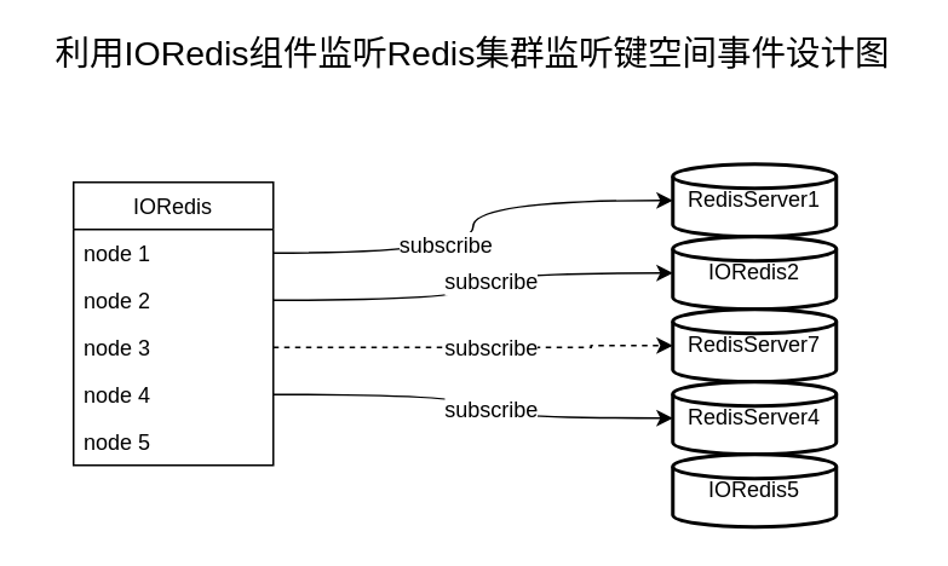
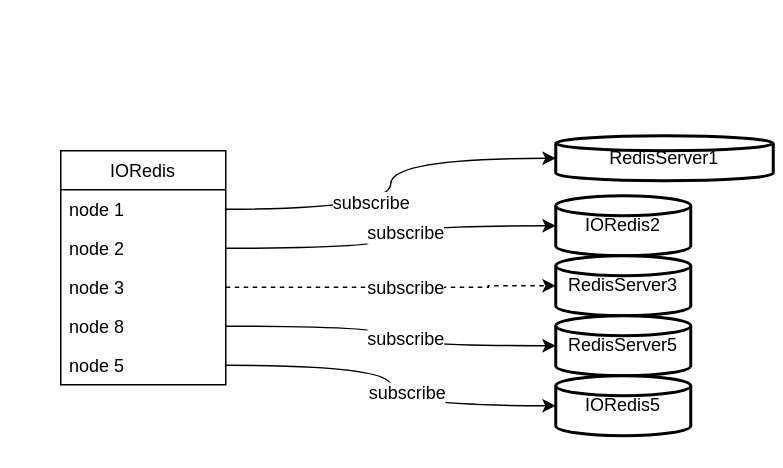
- <mxCell id="2" value="利用IORedis组件监听Redis集群监听键空间事件设计图" style="text;html=1;strokeColor=none;fillColor=none;align=center;verticalAlign=middle;whiteSpace=wrap;rounded=0;fontSize=19;" vertex="1" parent="1"><mxGeometry x="20" y="20" width="480" height="20" as="geometry" /></mxCell>
- <mxCell id="3" value="RedisServer1" style="strokeWidth=2;html=1;shape=mxgraph.flowchart.database;whiteSpace=wrap;" vertex="1" parent="1"><mxGeometry x="370" y="90" width="90" height="40" as="geometry" /></mxCell>
+ <mxCell id="3" value="RedisServer1" style="strokeWidth=2;html=1;shape=mxgraph.flowchart.database;whiteSpace=wrap;" vertex="1" parent="1"><mxGeometry x="370" y="90" width="145" height="30" as="geometry" /></mxCell>
- <mxCell id="5" value="&lt;span style=&quot;white-space: normal&quot;&gt;RedisServer7&lt;/span&gt;" style="strokeWidth=2;html=1;shape=mxgraph.flowchart.database;whiteSpace=wrap;" vertex="1" parent="1"><mxGeometry x="370" y="170" width="90" height="40" as="geometry" /></mxCell>
+ <mxCell id="5" value="&lt;span style=&quot;white-space: normal&quot;&gt;RedisServer3&lt;/span&gt;" style="strokeWidth=2;html=1;shape=mxgraph.flowchart.database;whiteSpace=wrap;" vertex="1" parent="1"><mxGeometry x="370" y="170" width="90" height="40" as="geometry" /></mxCell>
- <mxCell id="22" value="node 4" style="text;strokeColor=none;fillColor=none;align=left;verticalAlign=top;spacingLeft=4;spacingRight=4;overflow=hidden;rotatable=0;points=[[0,0.5],[1,0.5]];portConstraint=eastwest;" vertex="1" parent="18"><mxGeometry y="104" width="110" height="26" as="geometry" /></mxCell>
+ <mxCell id="22" value="node 8" style="text;strokeColor=none;fillColor=none;align=left;verticalAlign=top;spacingLeft=4;spacingRight=4;overflow=hidden;rotatable=0;points=[[0,0.5],[1,0.5]];portConstraint=eastwest;" vertex="1" parent="18"><mxGeometry y="104" width="110" height="26" as="geometry" /></mxCell>
- <mxCell id="6" value="&lt;span style=&quot;white-space: normal&quot;&gt;RedisServer4&lt;/span&gt;" style="strokeWidth=2;html=1;shape=mxgraph.flowchart.database;whiteSpace=wrap;" vertex="1" parent="1"><mxGeometry x="370" y="210" width="90" height="40" as="geometry" /></mxCell>
+ <mxCell id="6" value="&lt;span style=&quot;white-space: normal&quot;&gt;RedisServer5&lt;/span&gt;" style="strokeWidth=2;html=1;shape=mxgraph.flowchart.database;whiteSpace=wrap;" vertex="1" parent="1"><mxGeometry x="370" y="210" width="90" height="40" as="geometry" /></mxCell>
+ <mxCell id="16" style="edgeStyle=orthogonalEdgeStyle;rounded=0;orthogonalLoop=1;jettySize=auto;html=1;exitX=1;exitY=0.5;exitDx=0;exitDy=0;entryX=0;entryY=0.5;entryDx=0;entryDy=0;entryPerimeter=0;curved=1;" edge="1" parent="1" source="23" target="7"><mxGeometry relative="1" as="geometry"><mxPoint x="325" y="340" as="sourcePoint" /></mxGeometry></mxCell>
+ <mxCell id="17" value="subscribe" style="text;html=1;align=center;verticalAlign=middle;resizable=0;points=[];labelBackgroundColor=#ffffff;" vertex="1" connectable="0" parent="16"><mxGeometry x="0.188" y="9" relative="1" as="geometry"><mxPoint as="offset" /></mxGeometry></mxCell>
